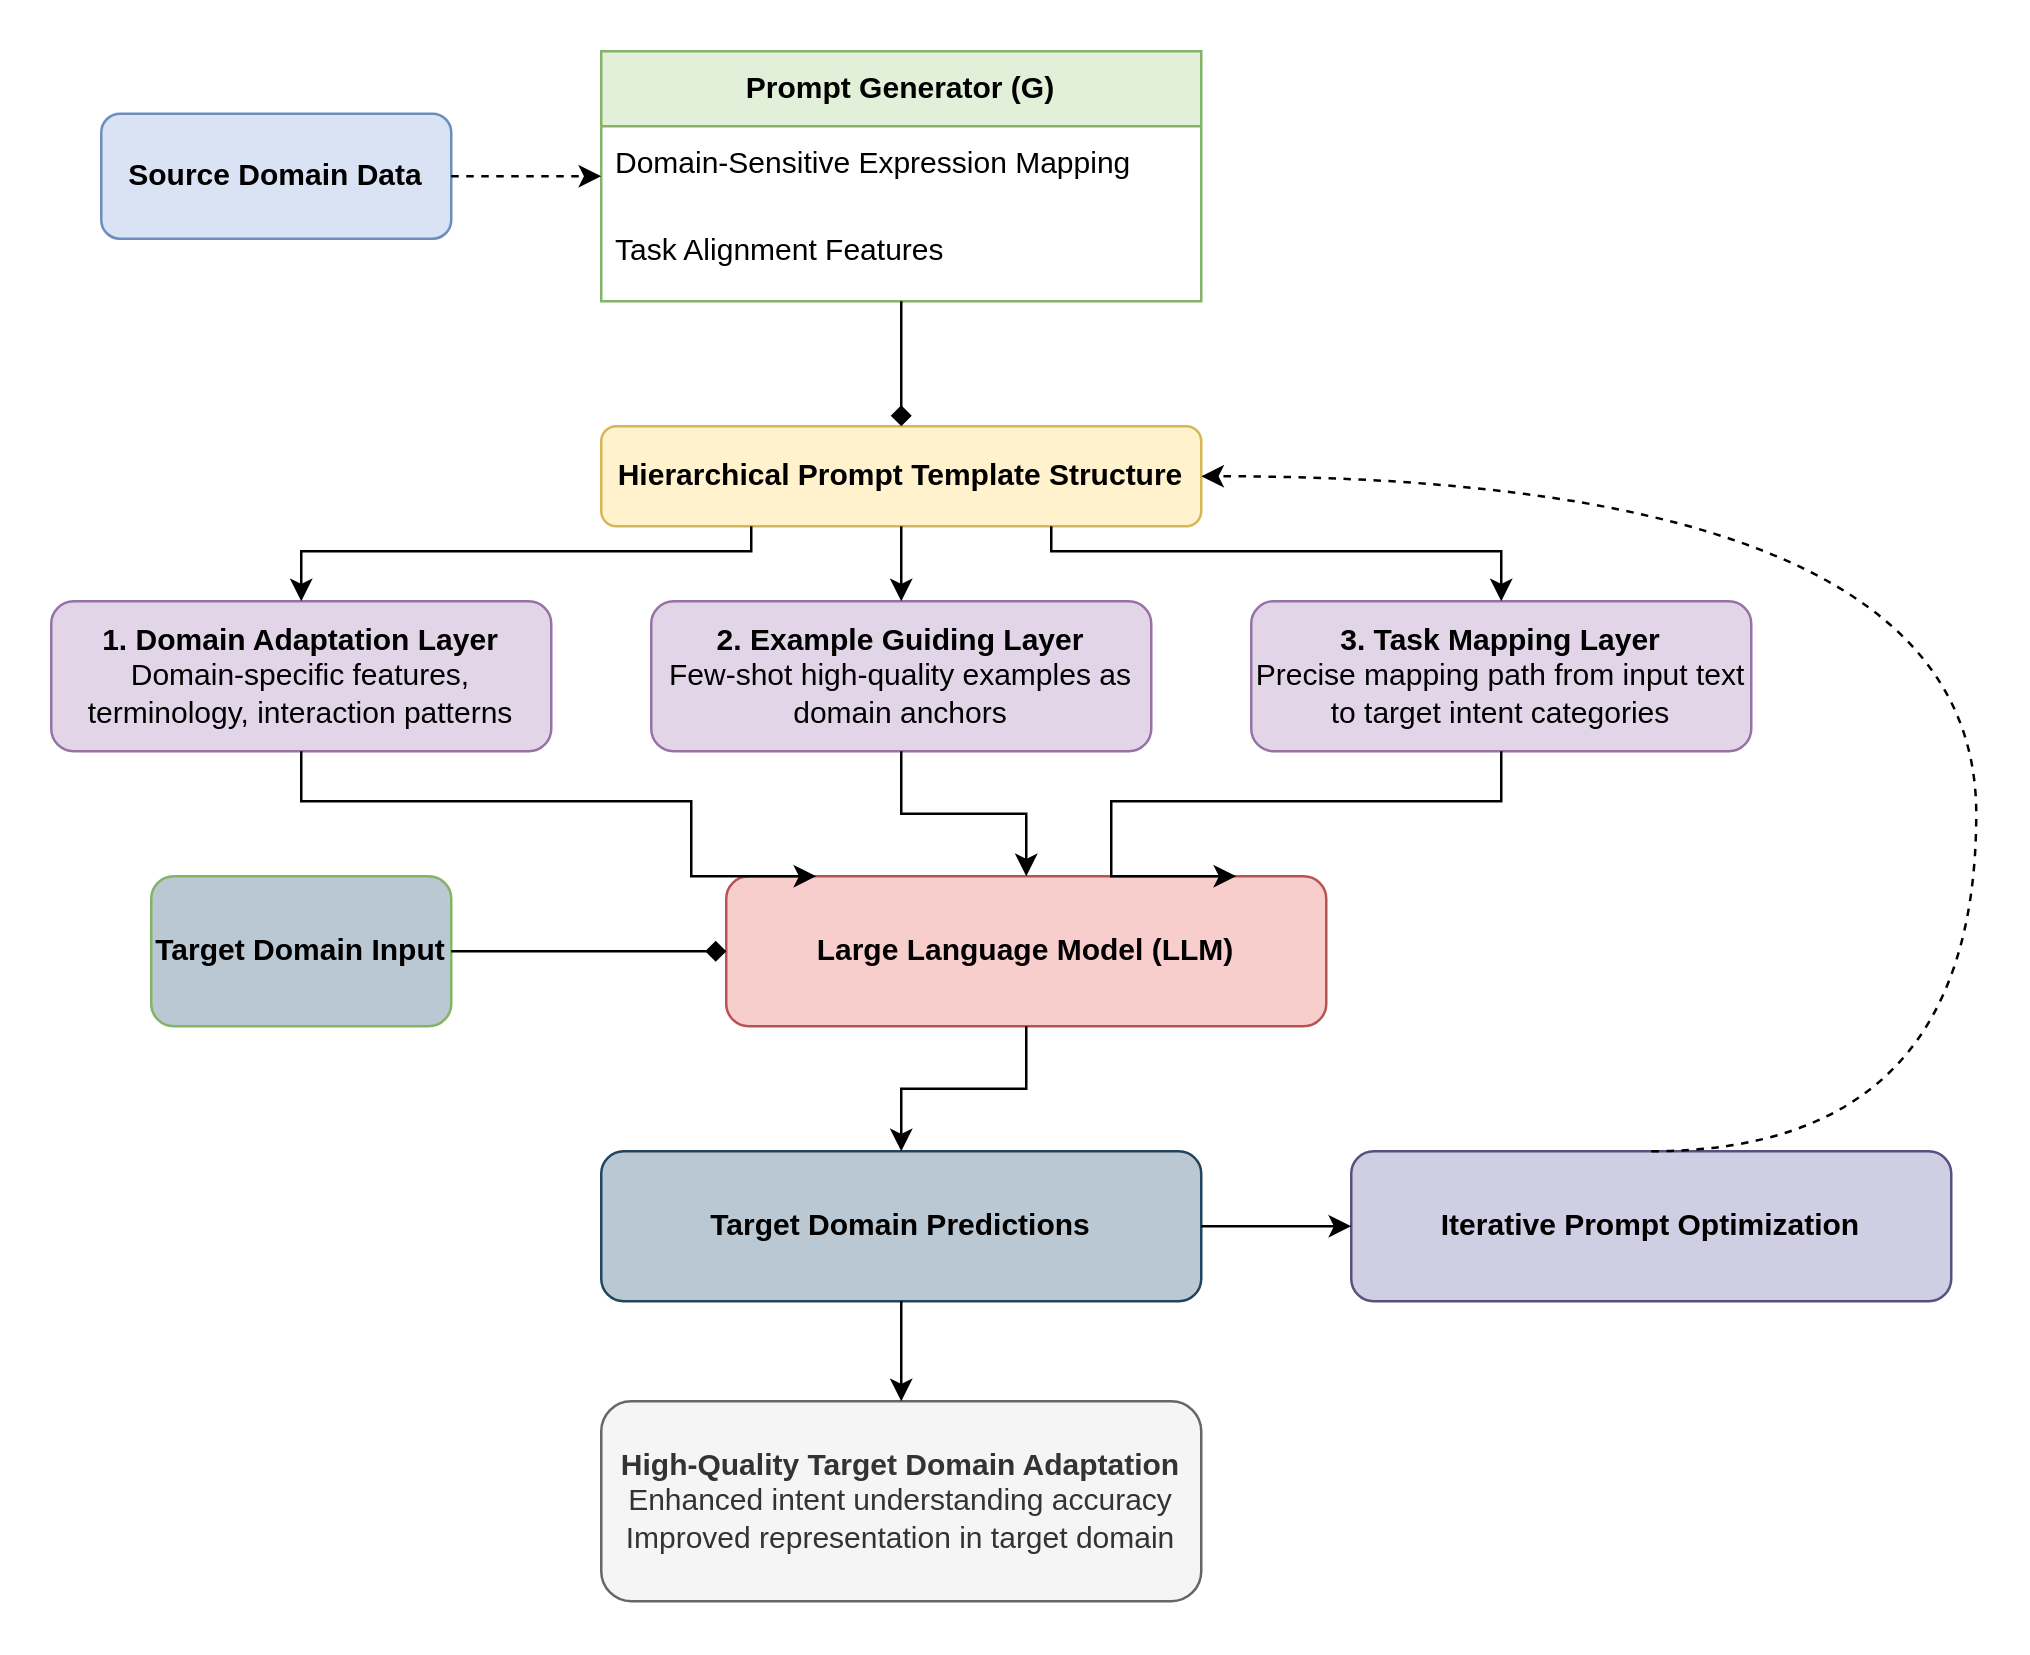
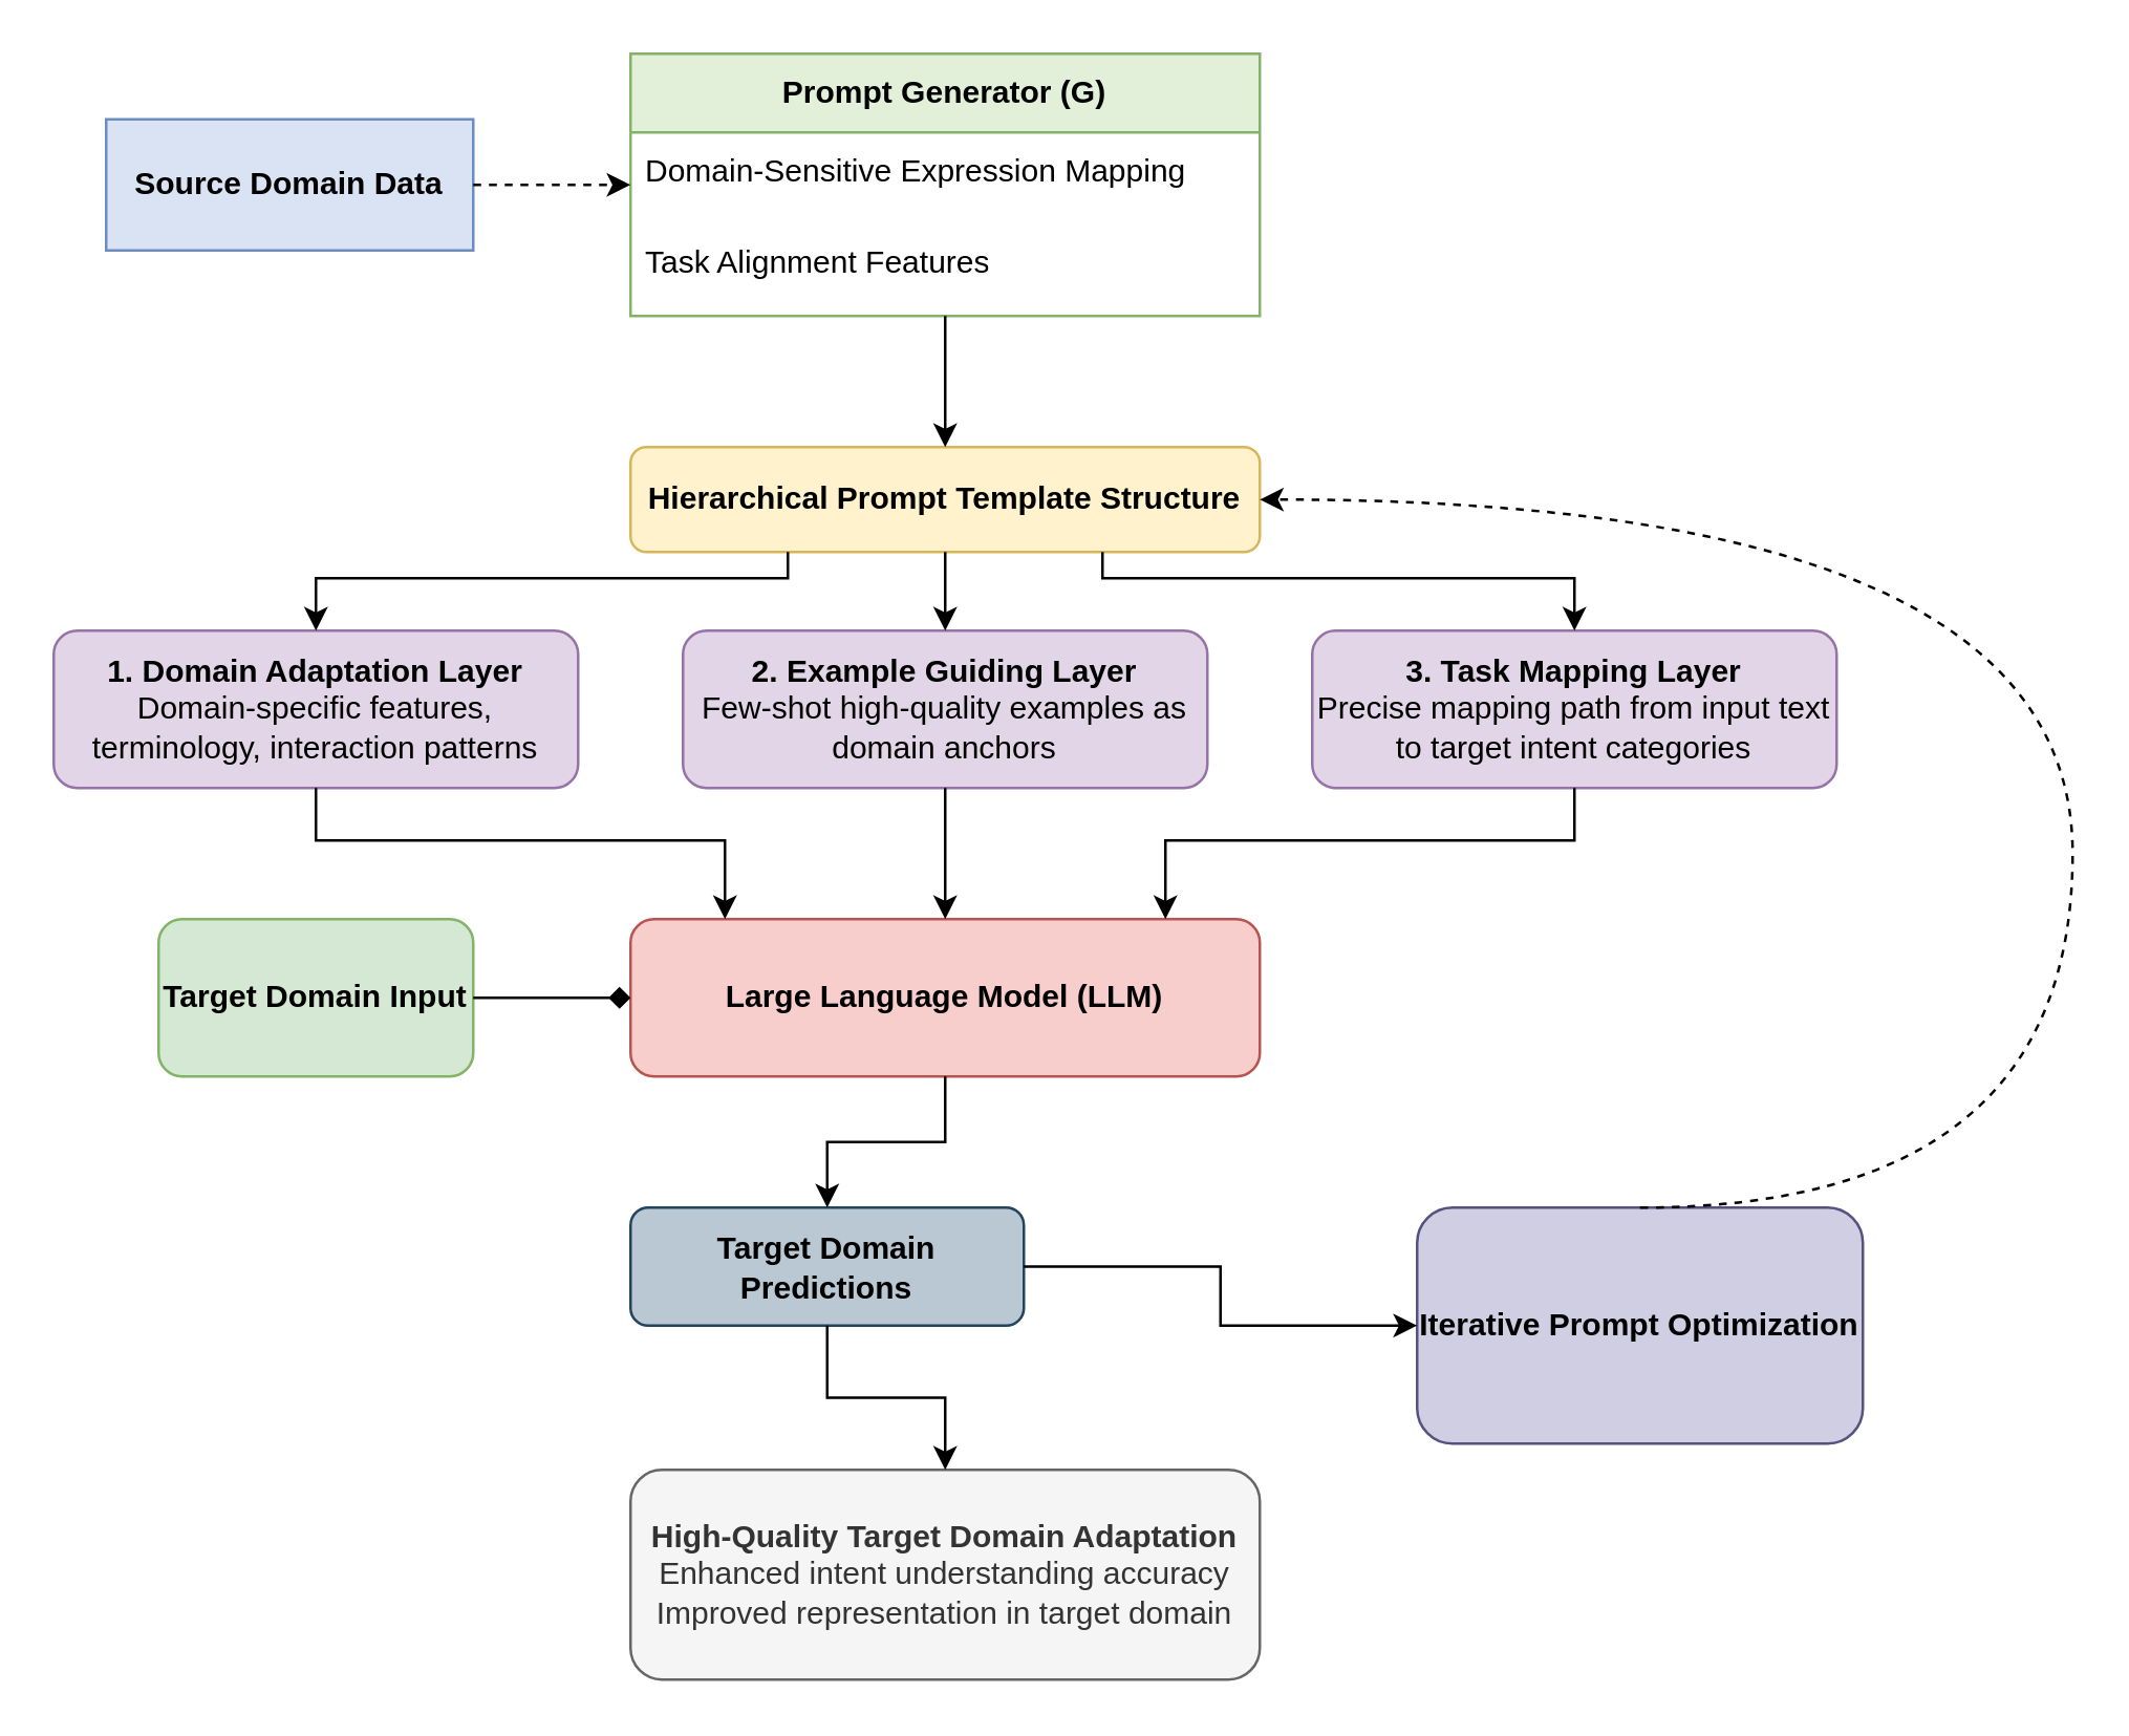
- <mxCell id="2" value="&lt;b&gt;Source Domain Data&lt;/b&gt;" style="rounded=1;whiteSpace=wrap;html=1;fillColor=#dae3f3;strokeColor=#6c8ebf;" vertex="1" parent="1"><mxGeometry x="40" y="45" width="140" height="50" as="geometry" /></mxCell>
+ <mxCell id="2" value="&lt;b&gt;Source Domain Data&lt;/b&gt;" style="whiteSpace=wrap;html=1;fillColor=#dae3f3;strokeColor=#6c8ebf;rounded=0;" vertex="1" parent="1"><mxGeometry x="40" y="45" width="140" height="50" as="geometry" /></mxCell>
- <mxCell id="8" value="" style="edgeStyle=orthogonalEdgeStyle;rounded=0;orthogonalLoop=1;jettySize=auto;html=1;exitX=0.5;exitY=1;exitDx=0;exitDy=0;entryX=0.5;entryY=0;entryDx=0;entryDy=0;endArrow=diamond;" edge="1" parent="1" source="3" target="7"><mxGeometry relative="1" as="geometry" /></mxCell>
+ <mxCell id="8" value="" style="edgeStyle=orthogonalEdgeStyle;rounded=0;orthogonalLoop=1;jettySize=auto;html=1;exitX=0.5;exitY=1;exitDx=0;exitDy=0;entryX=0.5;entryY=0;entryDx=0;entryDy=0;" edge="1" parent="1" source="3" target="7"><mxGeometry relative="1" as="geometry" /></mxCell>
- <mxCell id="19" value="&lt;b&gt;Target Domain Input&lt;/b&gt;" style="rounded=1;whiteSpace=wrap;html=1;fillColor=#bac8d3;strokeColor=#82b366;" vertex="1" parent="1"><mxGeometry x="60" y="350" width="120" height="60" as="geometry" /></mxCell>
+ <mxCell id="19" value="&lt;b&gt;Target Domain Input&lt;/b&gt;" style="rounded=1;whiteSpace=wrap;html=1;fillColor=#d5e8d4;strokeColor=#82b366;" vertex="1" parent="1"><mxGeometry x="60" y="350" width="120" height="60" as="geometry" /></mxCell>
- <mxCell id="15" value="&lt;b&gt;Large Language Model (LLM)&lt;/b&gt;" style="rounded=1;whiteSpace=wrap;html=1;fillColor=#f8cecc;strokeColor=#b85450;" vertex="1" parent="1"><mxGeometry x="290" y="350" width="240" height="60" as="geometry" /></mxCell>
+ <mxCell id="15" value="&lt;b&gt;Large Language Model (LLM)&lt;/b&gt;" style="rounded=1;whiteSpace=wrap;html=1;fillColor=#f8cecc;strokeColor=#b85450;" vertex="1" parent="1"><mxGeometry x="240" y="350" width="240" height="60" as="geometry" /></mxCell>
- <mxCell id="21" value="&lt;b&gt;Target Domain Predictions&lt;/b&gt;" style="rounded=1;whiteSpace=wrap;html=1;fillColor=#bac8d3;strokeColor=#23445d;" vertex="1" parent="1"><mxGeometry x="240" y="460" width="240" height="60" as="geometry" /></mxCell>
+ <mxCell id="21" value="&lt;b&gt;Target Domain Predictions&lt;/b&gt;" style="rounded=1;whiteSpace=wrap;html=1;fillColor=#bac8d3;strokeColor=#23445d;" vertex="1" parent="1"><mxGeometry x="240" y="460" width="150" height="45" as="geometry" /></mxCell>
- <mxCell id="23" value="&lt;b&gt;Iterative Prompt Optimization&lt;/b&gt;" style="rounded=1;whiteSpace=wrap;html=1;fillColor=#d0cee2;strokeColor=#56517e;" vertex="1" parent="1"><mxGeometry x="540" y="460" width="240" height="60" as="geometry" /></mxCell>
+ <mxCell id="23" value="&lt;b&gt;Iterative Prompt Optimization&lt;/b&gt;" style="rounded=1;whiteSpace=wrap;html=1;fillColor=#d0cee2;strokeColor=#56517e;" vertex="1" parent="1"><mxGeometry x="540" y="460" width="170" height="90" as="geometry" /></mxCell>
